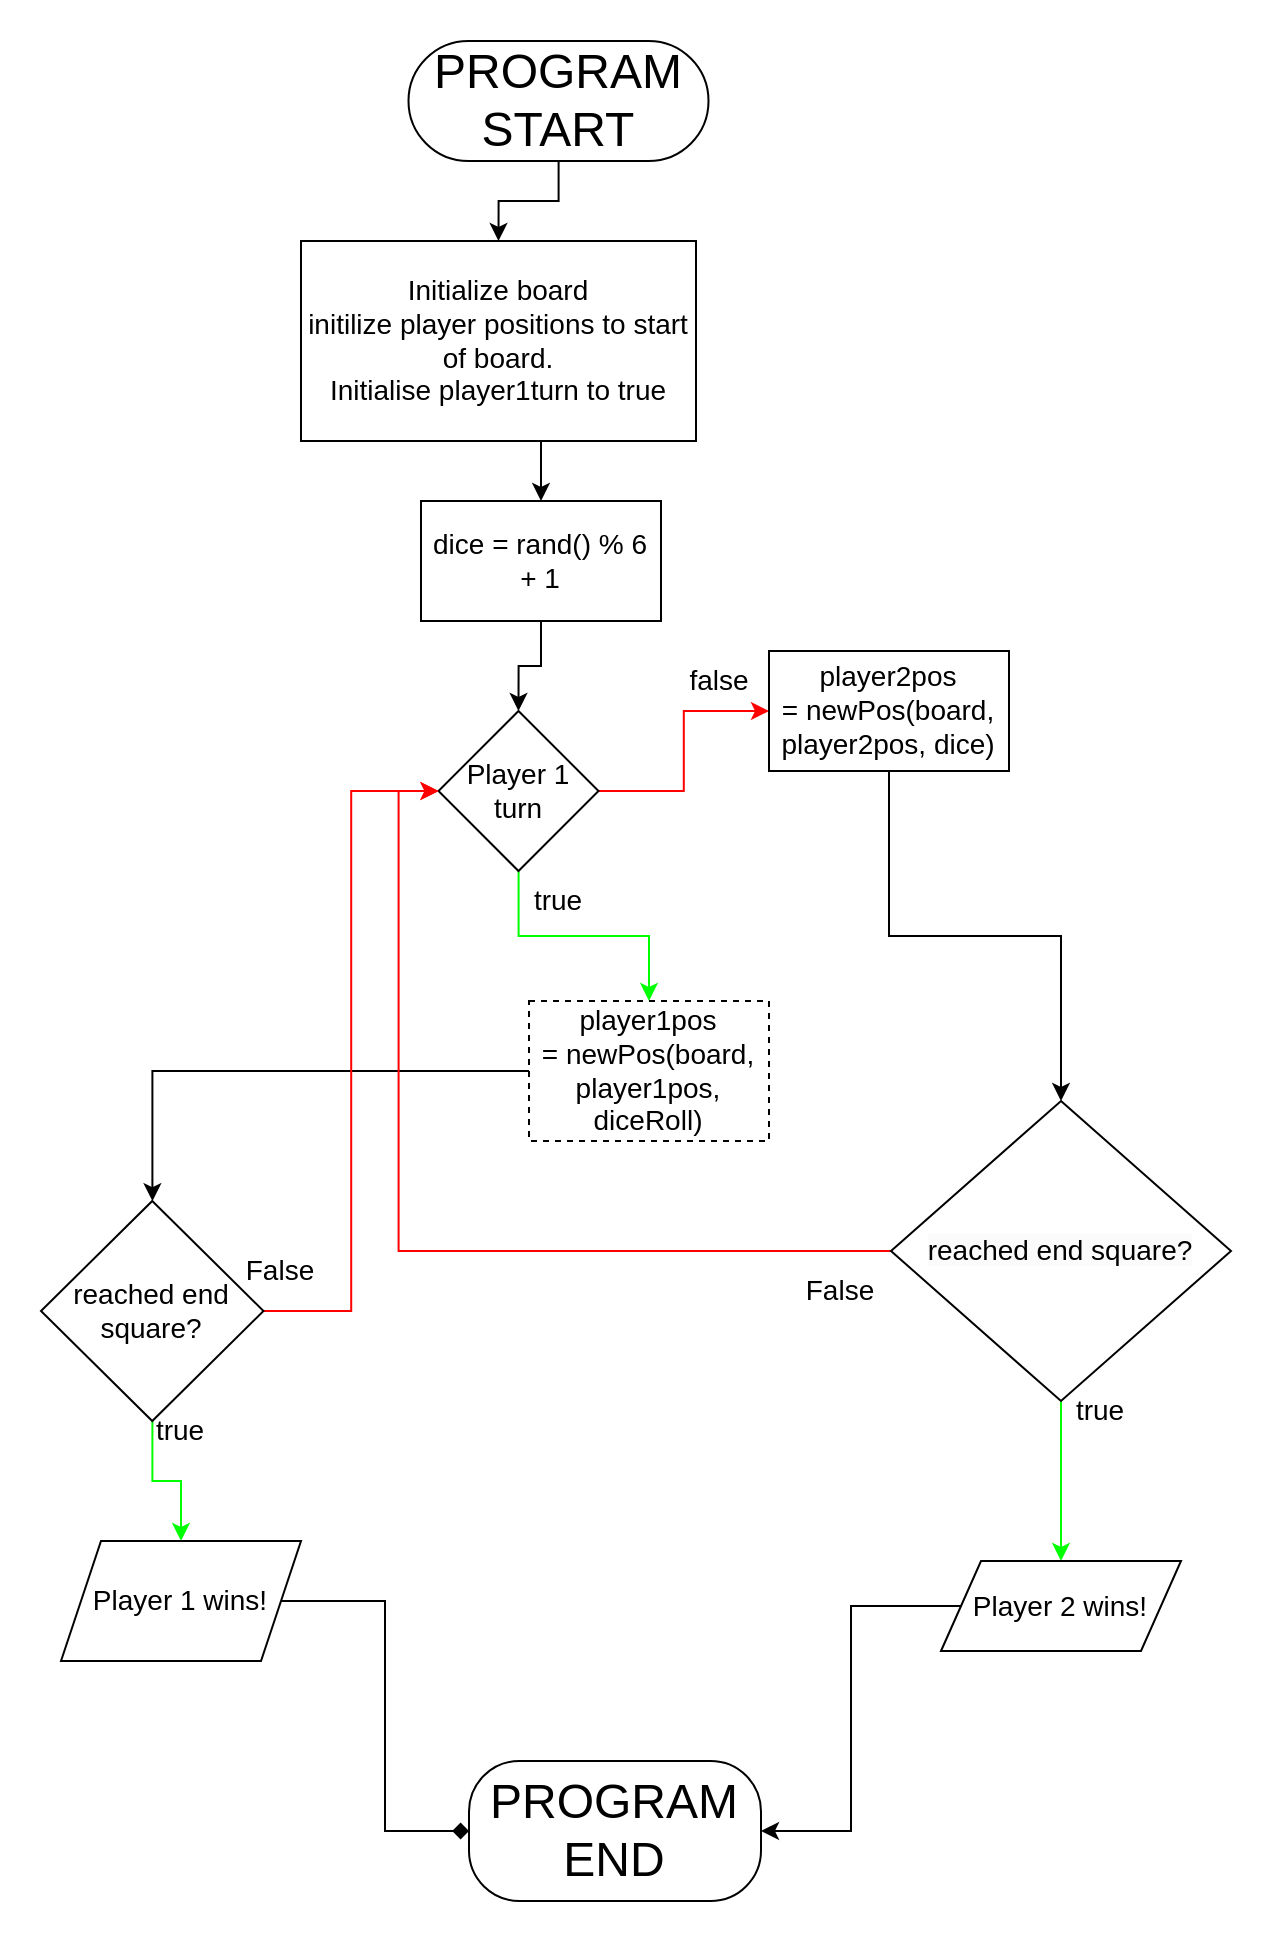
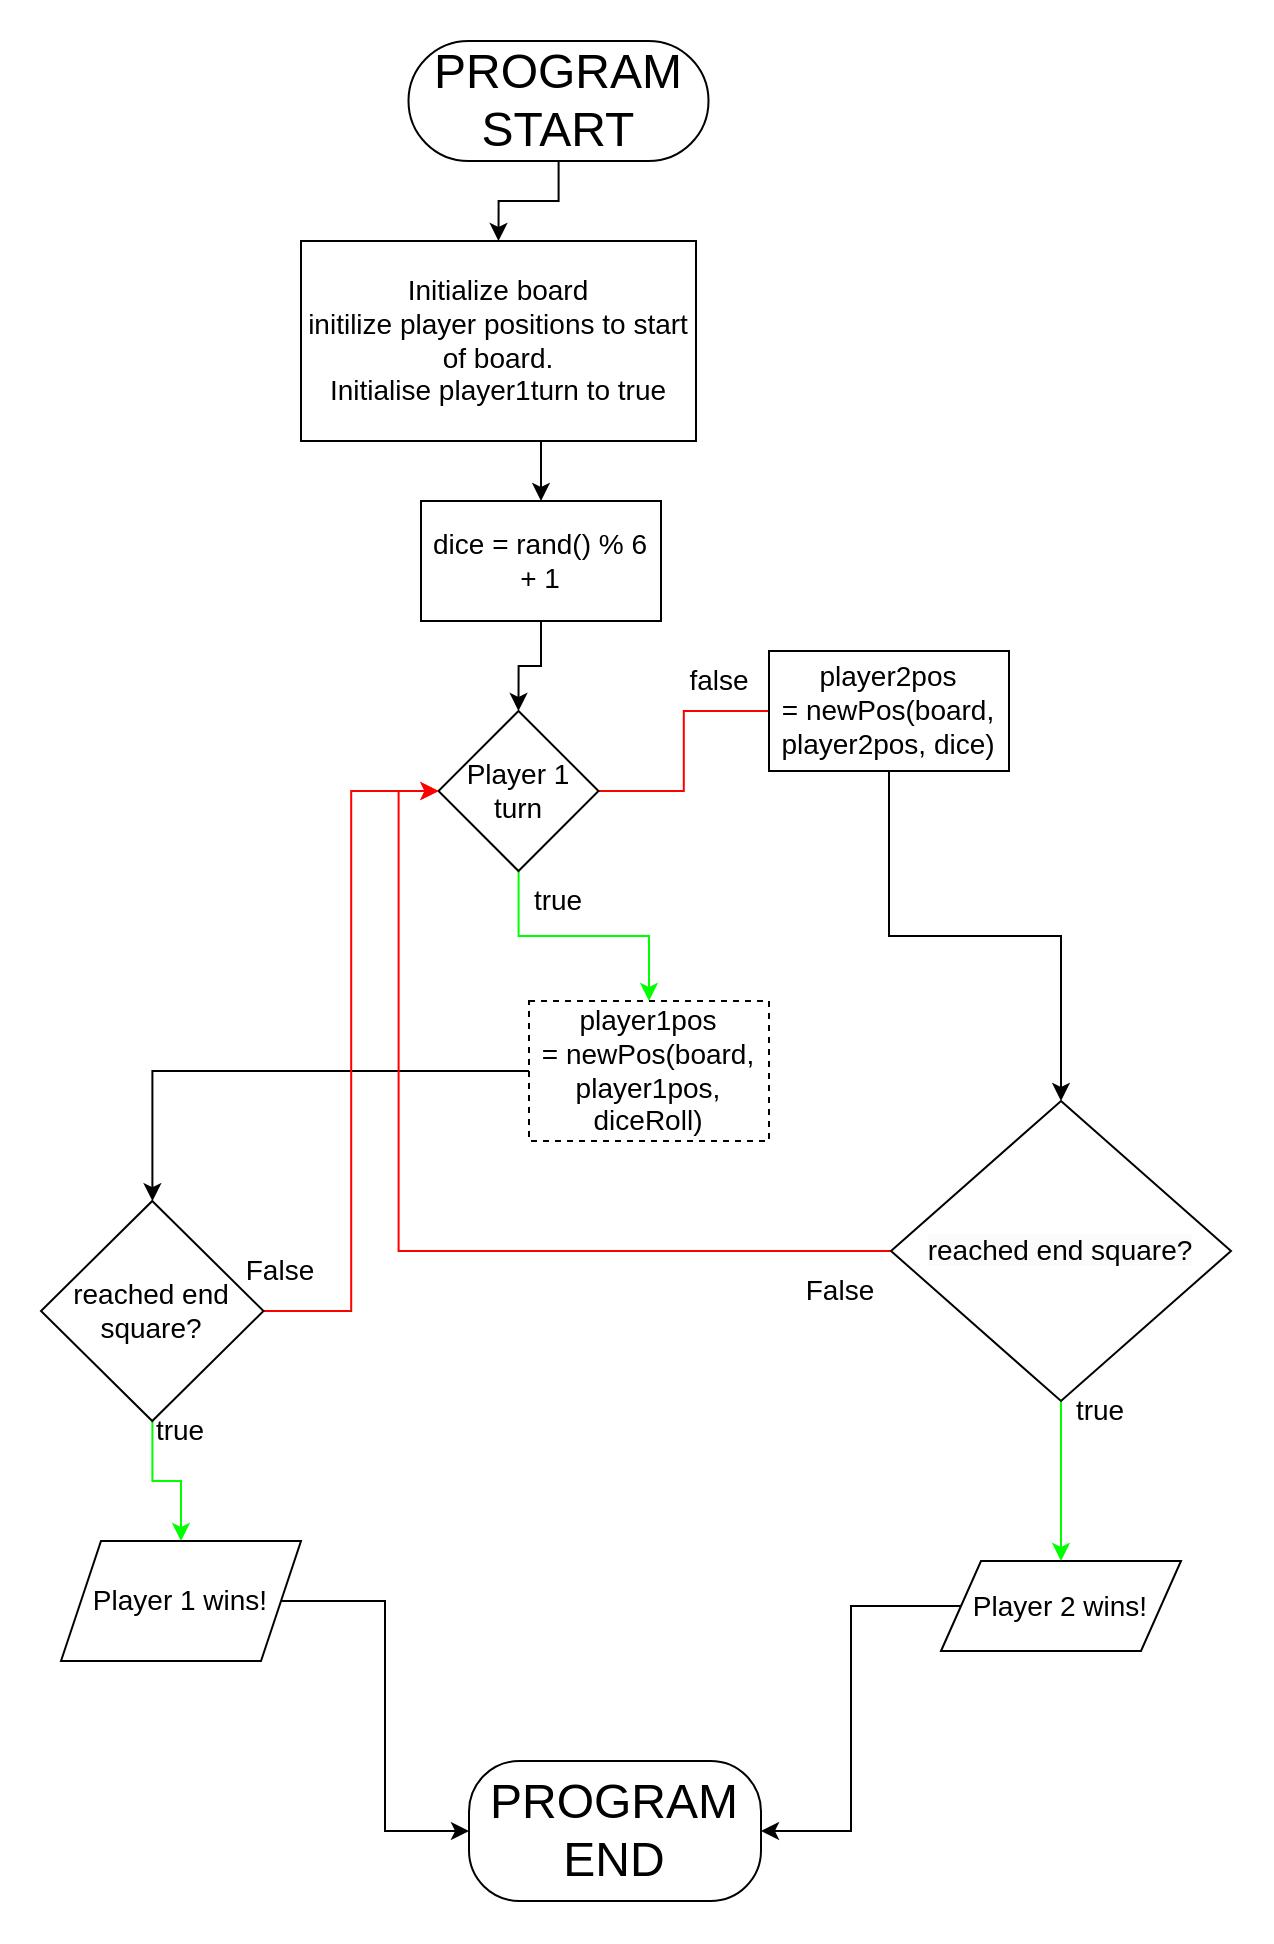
- <mxCell id="7" style="edgeStyle=orthogonalEdgeStyle;rounded=0;orthogonalLoop=1;jettySize=auto;html=1;entryX=0;entryY=0.5;entryDx=0;entryDy=0;fillColor=#FFFFFF;strokeColor=#FF0000;" edge="1" parent="1" source="8" target="15"><mxGeometry relative="1" as="geometry" /></mxCell>
+ <mxCell id="7" style="edgeStyle=orthogonalEdgeStyle;rounded=0;orthogonalLoop=1;jettySize=auto;html=1;entryX=0;entryY=0.5;entryDx=0;entryDy=0;fillColor=#FFFFFF;strokeColor=#FF0000;endArrow=none;" edge="1" parent="1" source="8" target="15"><mxGeometry relative="1" as="geometry" /></mxCell>
- <mxCell id="27" style="edgeStyle=orthogonalEdgeStyle;rounded=0;orthogonalLoop=1;jettySize=auto;html=1;entryX=0;entryY=0.5;entryDx=0;entryDy=0;strokeColor=#000000;fillColor=#00FF00;endArrow=diamond;" edge="1" parent="1" source="28" target="29"><mxGeometry relative="1" as="geometry" /></mxCell>
+ <mxCell id="27" style="edgeStyle=orthogonalEdgeStyle;rounded=0;orthogonalLoop=1;jettySize=auto;html=1;entryX=0;entryY=0.5;entryDx=0;entryDy=0;strokeColor=#000000;fillColor=#00FF00;" edge="1" parent="1" source="28" target="29"><mxGeometry relative="1" as="geometry" /></mxCell>
